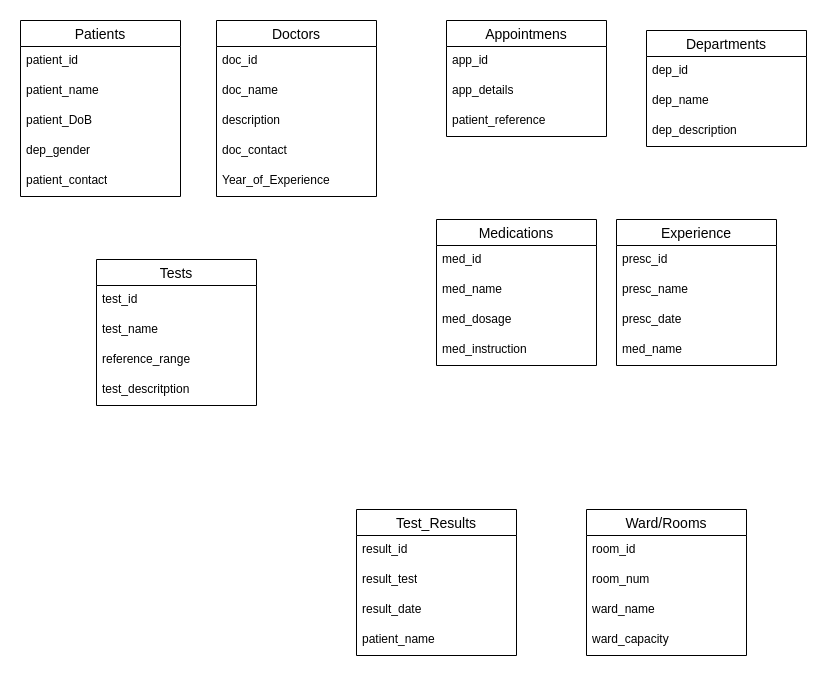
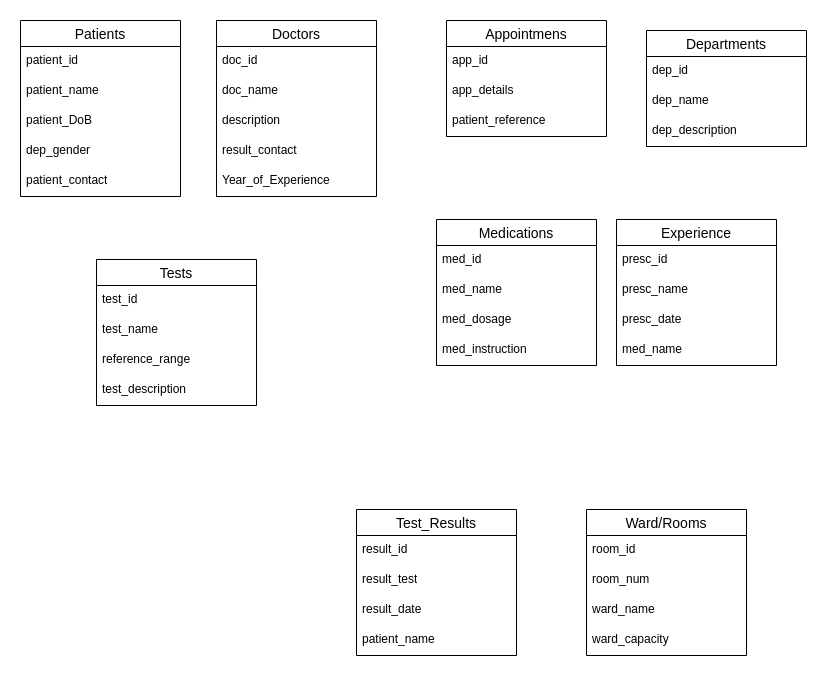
- <mxCell id="12" value="doc_contact" style="text;strokeColor=none;fillColor=none;spacingLeft=4;spacingRight=4;overflow=hidden;rotatable=0;points=[[0,0.5],[1,0.5]];portConstraint=eastwest;fontSize=12;whiteSpace=wrap;html=1;" vertex="1" parent="8"><mxGeometry y="116" width="160" height="30" as="geometry" /></mxCell>
+ <mxCell id="12" value="result_contact" style="text;strokeColor=none;fillColor=none;spacingLeft=4;spacingRight=4;overflow=hidden;rotatable=0;points=[[0,0.5],[1,0.5]];portConstraint=eastwest;fontSize=12;whiteSpace=wrap;html=1;" vertex="1" parent="8"><mxGeometry y="116" width="160" height="30" as="geometry" /></mxCell>
- <mxCell id="27" value="test_descritption" style="text;strokeColor=none;fillColor=none;spacingLeft=4;spacingRight=4;overflow=hidden;rotatable=0;points=[[0,0.5],[1,0.5]];portConstraint=eastwest;fontSize=12;whiteSpace=wrap;html=1;" vertex="1" parent="23"><mxGeometry y="116" width="160" height="30" as="geometry" /></mxCell>
+ <mxCell id="27" value="test_description" style="text;strokeColor=none;fillColor=none;spacingLeft=4;spacingRight=4;overflow=hidden;rotatable=0;points=[[0,0.5],[1,0.5]];portConstraint=eastwest;fontSize=12;whiteSpace=wrap;html=1;" vertex="1" parent="23"><mxGeometry y="116" width="160" height="30" as="geometry" /></mxCell>
